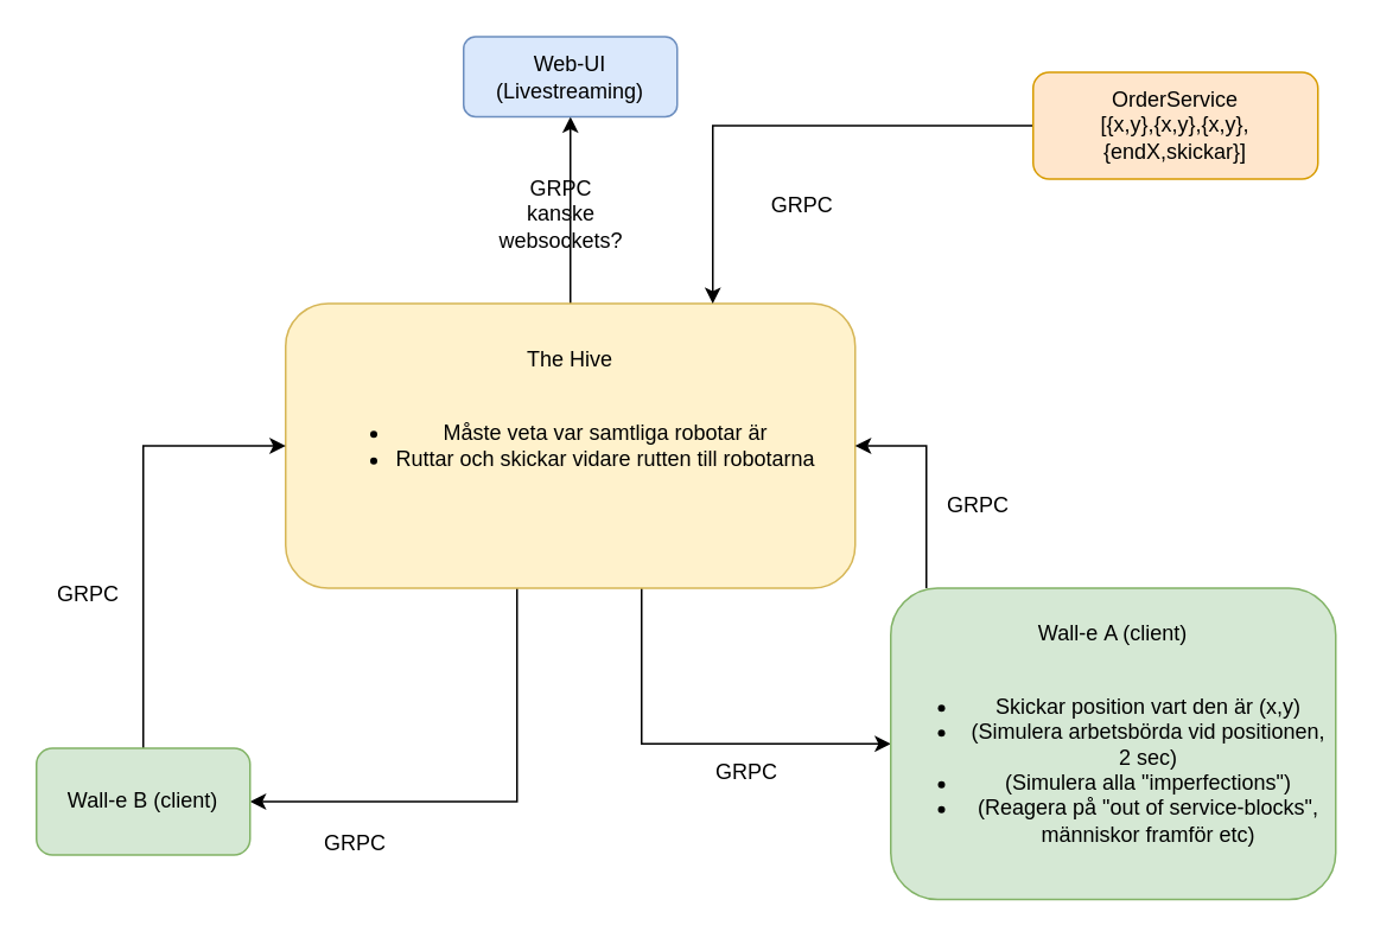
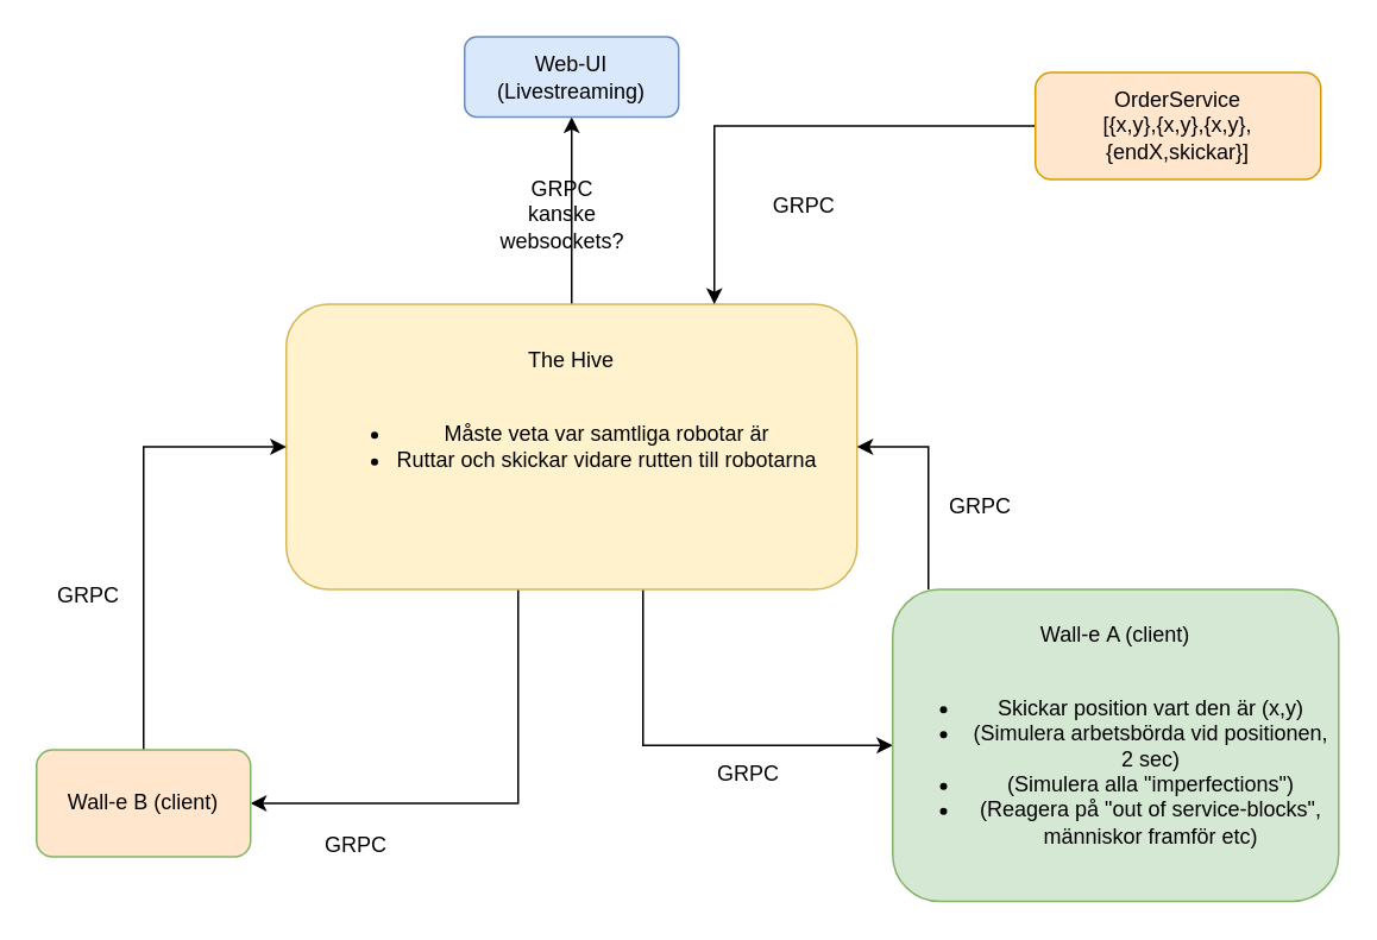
- <mxCell id="8" value="Wall-e B (client)" style="rounded=1;whiteSpace=wrap;html=1;fillColor=#d5e8d4;strokeColor=#82b366;" parent="1" vertex="1"><mxGeometry x="20" y="420" width="120" height="60" as="geometry" /></mxCell>
+ <mxCell id="8" value="Wall-e B (client)" style="rounded=1;whiteSpace=wrap;html=1;fillColor=#ffe6cc;strokeColor=#82b366;" parent="1" vertex="1"><mxGeometry x="20" y="420" width="120" height="60" as="geometry" /></mxCell>
